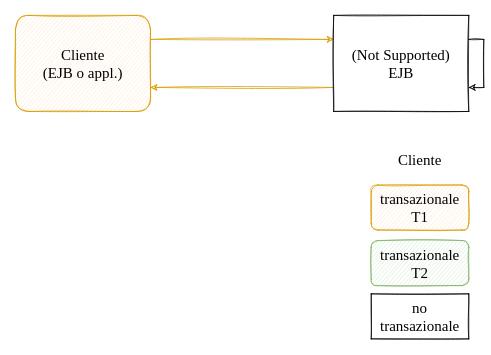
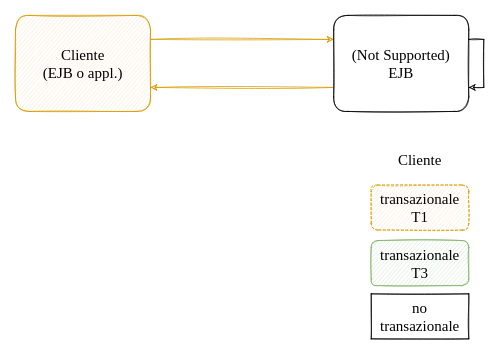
- <mxCell id="5" value="&lt;div&gt;(Not Supported)&lt;/div&gt;&lt;div&gt;EJB&lt;br&gt;&lt;/div&gt;" style="whiteSpace=wrap;html=1;sketch=1;hachureGap=4;fontFamily=Architects Daughter;fontSource=https%3A%2F%2Ffonts.googleapis.com%2Fcss%3Ffamily%3DArchitects%2BDaughter;fontSize=20;rounded=0;" parent="1" vertex="1"><mxGeometry x="444" y="20" width="180" height="128" as="geometry" /></mxCell>
+ <mxCell id="5" value="&lt;div&gt;(Not Supported)&lt;/div&gt;&lt;div&gt;EJB&lt;br&gt;&lt;/div&gt;" style="rounded=1;whiteSpace=wrap;html=1;sketch=1;hachureGap=4;fontFamily=Architects Daughter;fontSource=https%3A%2F%2Ffonts.googleapis.com%2Fcss%3Ffamily%3DArchitects%2BDaughter;fontSize=20;" parent="1" vertex="1"><mxGeometry x="444" y="20" width="180" height="128" as="geometry" /></mxCell>
- <mxCell id="6" value="transazionale T1" style="rounded=1;whiteSpace=wrap;html=1;sketch=1;fontSize=20;fontFamily=Architects Daughter;fontSource=https%3A%2F%2Ffonts.googleapis.com%2Fcss%3Ffamily%3DArchitects%2BDaughter;fillColor=#ffe6cc;strokeColor=#d79b00;" parent="1" vertex="1"><mxGeometry x="494" y="246" width="130" height="60" as="geometry" /></mxCell>
+ <mxCell id="6" value="transazionale T1" style="rounded=1;whiteSpace=wrap;html=1;sketch=1;fontSize=20;fontFamily=Architects Daughter;fontSource=https%3A%2F%2Ffonts.googleapis.com%2Fcss%3Ffamily%3DArchitects%2BDaughter;fillColor=#ffe6cc;strokeColor=#d79b00;dashed=1;" parent="1" vertex="1"><mxGeometry x="494" y="246" width="130" height="60" as="geometry" /></mxCell>
- <mxCell id="7" value="transazionale T2" style="rounded=1;whiteSpace=wrap;html=1;sketch=1;fontSize=20;fontFamily=Architects Daughter;fontSource=https%3A%2F%2Ffonts.googleapis.com%2Fcss%3Ffamily%3DArchitects%2BDaughter;fillColor=#d5e8d4;strokeColor=#82b366;" parent="1" vertex="1"><mxGeometry x="494" y="320" width="130" height="60" as="geometry" /></mxCell>
+ <mxCell id="7" value="transazionale T3" style="rounded=1;whiteSpace=wrap;html=1;sketch=1;fontSize=20;fontFamily=Architects Daughter;fontSource=https%3A%2F%2Ffonts.googleapis.com%2Fcss%3Ffamily%3DArchitects%2BDaughter;fillColor=#d5e8d4;strokeColor=#82b366;" parent="1" vertex="1"><mxGeometry x="494" y="320" width="130" height="60" as="geometry" /></mxCell>
